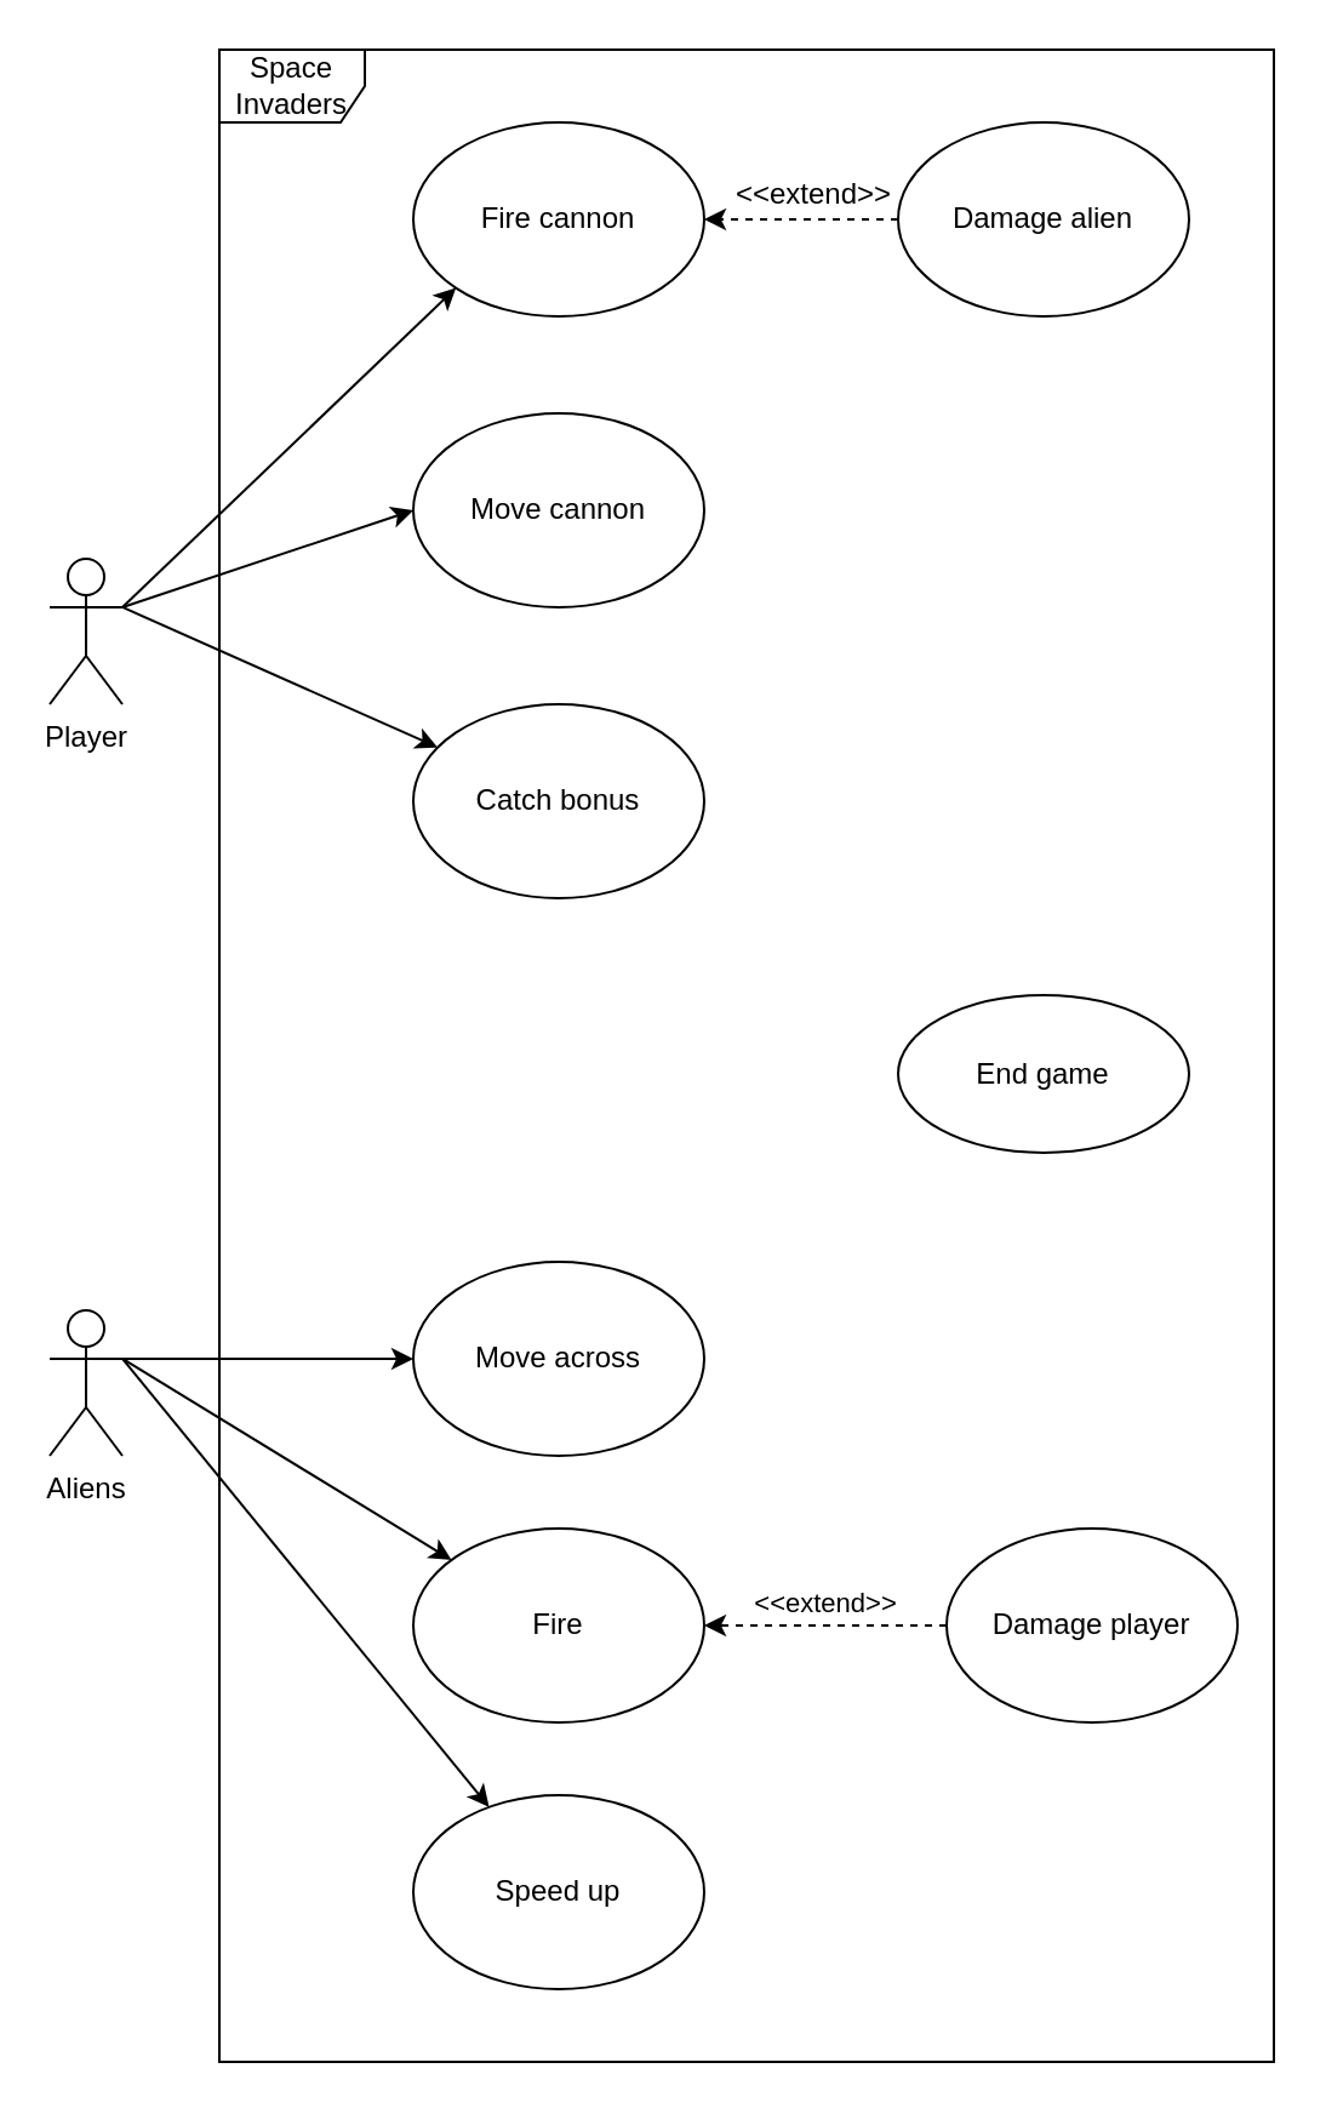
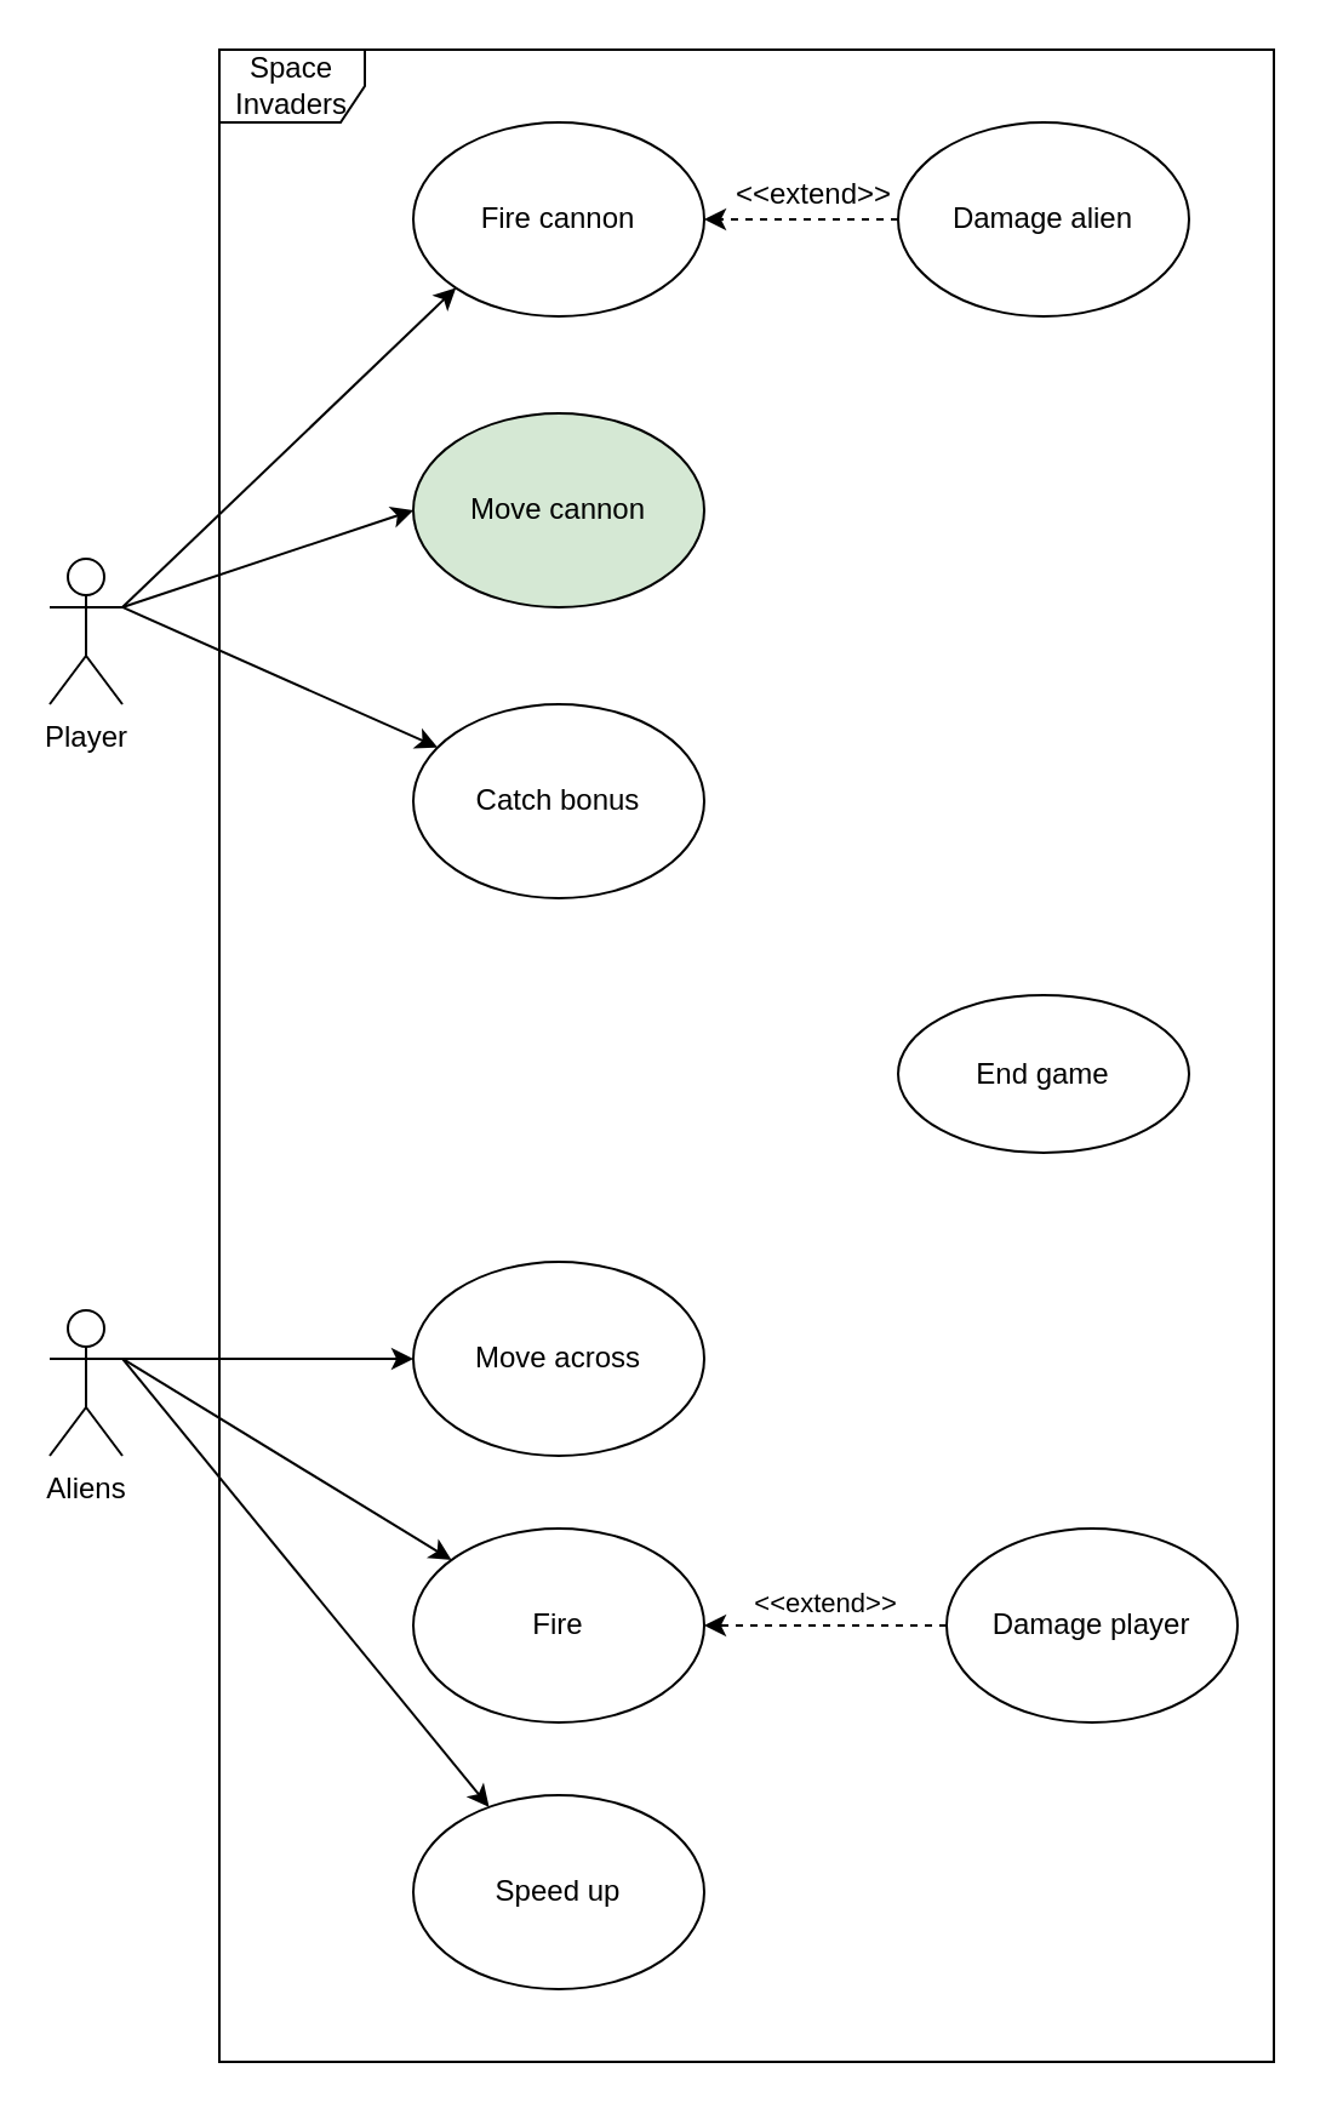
- <mxCell id="14" value="Move cannon" style="ellipse;whiteSpace=wrap;html=1;" parent="1" vertex="1"><mxGeometry x="170" y="170" width="120" height="80" as="geometry" /></mxCell>
+ <mxCell id="14" value="Move cannon" style="ellipse;whiteSpace=wrap;html=1;fillColor=#d5e8d4;" parent="1" vertex="1"><mxGeometry x="170" y="170" width="120" height="80" as="geometry" /></mxCell>
